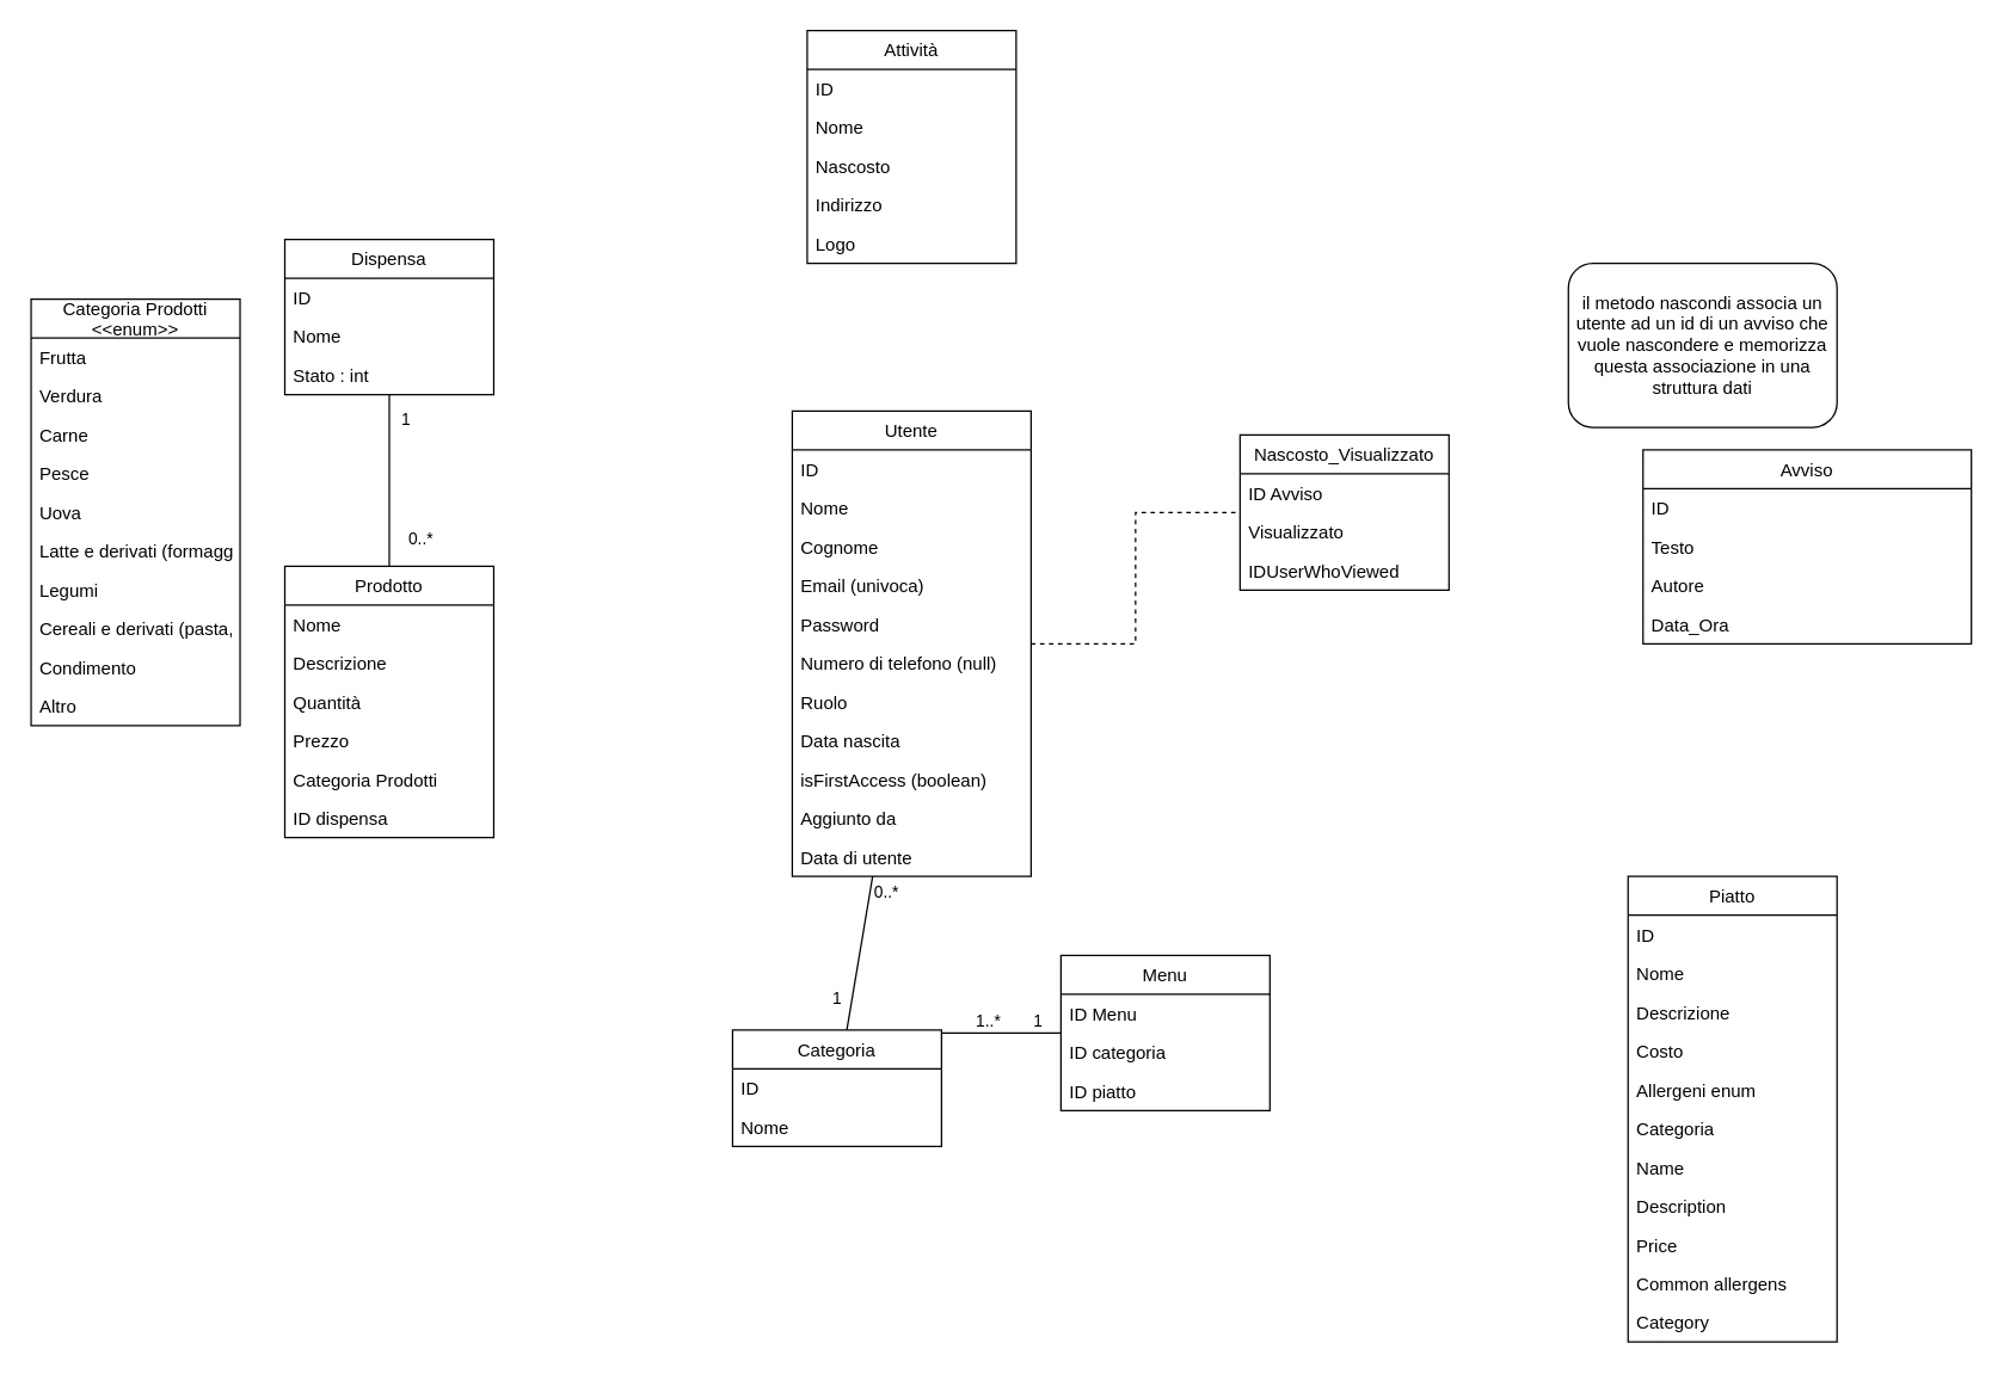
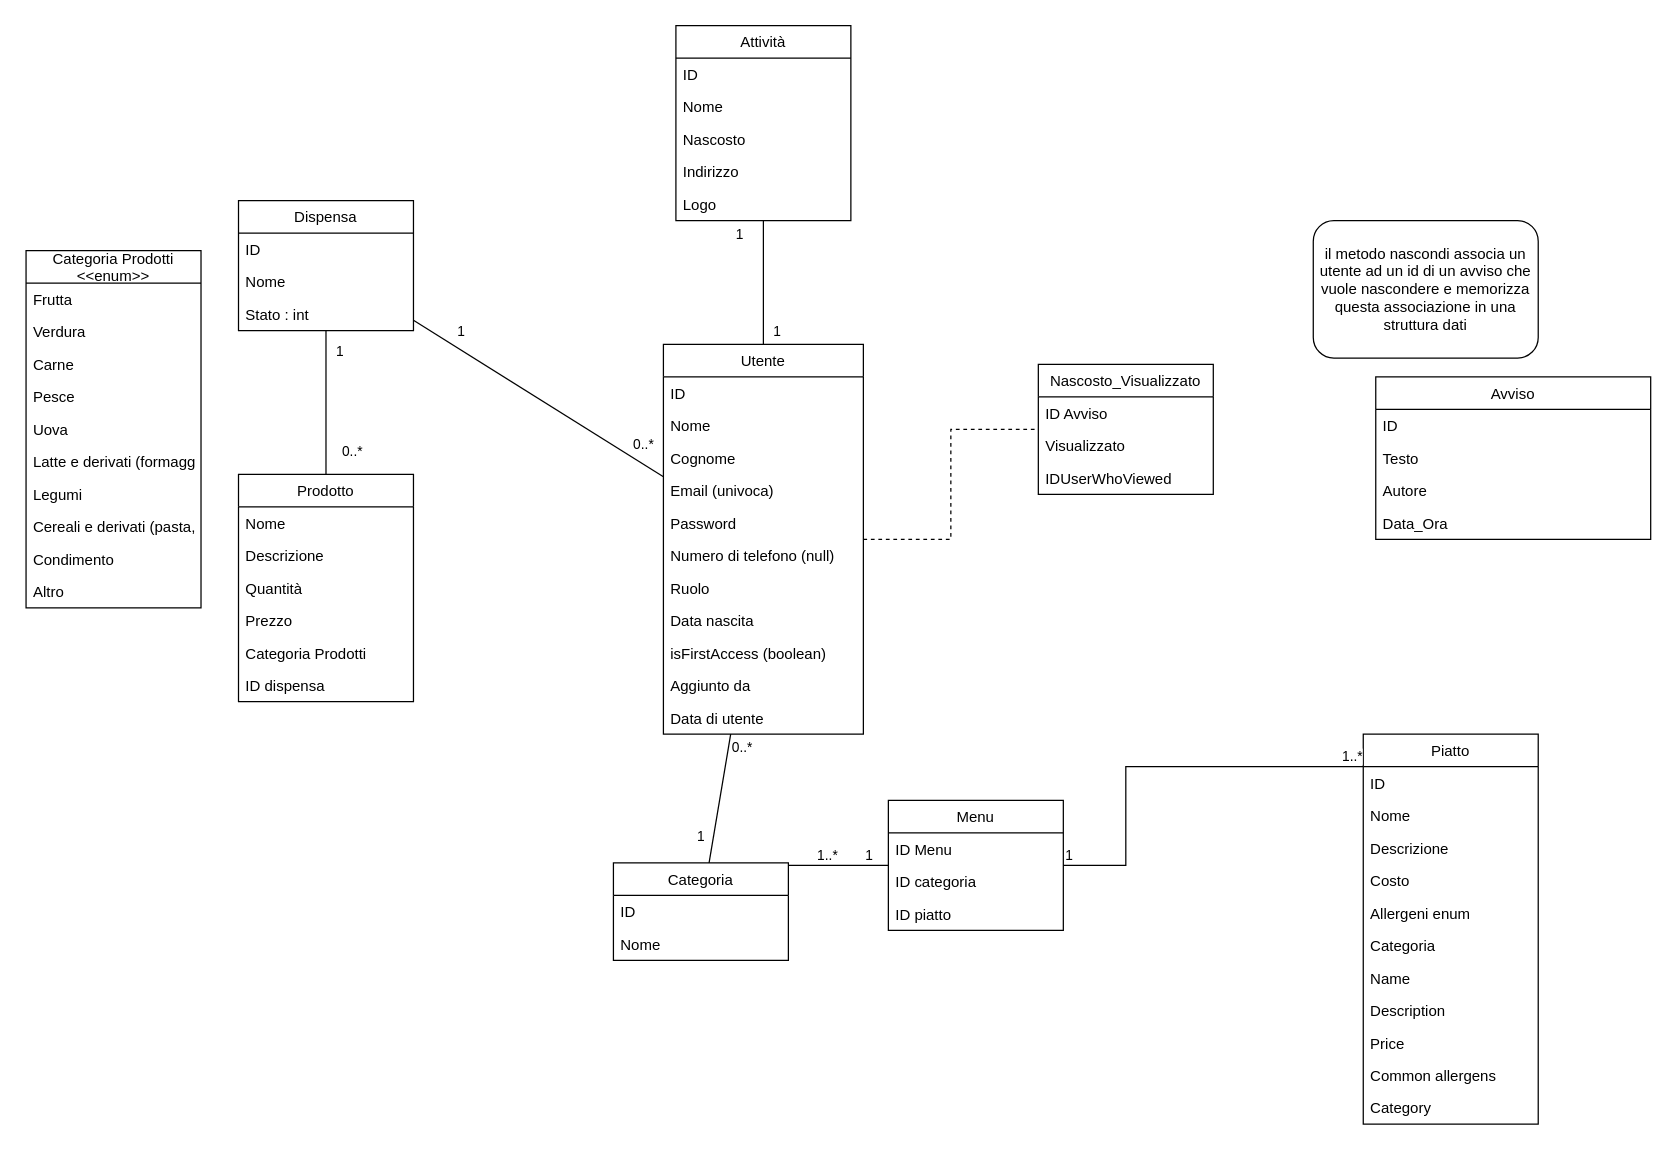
+ <mxCell id="40" value="" style="endArrow=none;html=1;rounded=0;" parent="1" source="2" target="34" edge="1"><mxGeometry width="50" height="50" relative="1" as="geometry"><mxPoint x="700" y="432.596" as="sourcePoint" /><mxPoint x="1020" y="450.979" as="targetPoint" /></mxGeometry></mxCell>
+ <mxCell id="41" value="1" style="edgeLabel;html=1;align=center;verticalAlign=middle;resizable=0;points=[];" parent="40" vertex="1" connectable="0"><mxGeometry x="-0.766" y="1" relative="1" as="geometry"><mxPoint x="11" y="1" as="offset" /></mxGeometry></mxCell>
+ <mxCell id="42" value="1" style="edgeLabel;html=1;align=center;verticalAlign=middle;resizable=0;points=[];" parent="40" vertex="1" connectable="0"><mxGeometry x="0.792" y="-2" relative="1" as="geometry"><mxPoint x="-22" as="offset" /></mxGeometry></mxCell>
+ <mxCell id="69" value="" style="endArrow=none;html=1;rounded=0;" parent="1" source="2" target="43" edge="1"><mxGeometry x="-1" y="410" width="50" height="50" relative="1" as="geometry"><mxPoint x="270" y="389" as="sourcePoint" /><mxPoint x="270" y="248" as="targetPoint" /><mxPoint y="15" as="offset" /></mxGeometry></mxCell>
+ <mxCell id="70" value="1" style="edgeLabel;html=1;align=center;verticalAlign=middle;resizable=0;points=[];" parent="69" vertex="1" connectable="0"><mxGeometry x="0.178" relative="1" as="geometry"><mxPoint x="-45" y="-43" as="offset" /></mxGeometry></mxCell>
+ <mxCell id="71" value="0..*" style="edgeLabel;html=1;align=center;verticalAlign=middle;resizable=0;points=[];" parent="69" vertex="1" connectable="0"><mxGeometry x="-0.839" y="1" relative="1" as="geometry"><mxPoint y="-17" as="offset" /></mxGeometry></mxCell>
+ <mxCell id="82" value="" style="endArrow=none;html=1;edgeStyle=orthogonalEdgeStyle;rounded=0;" parent="1" source="72" target="14" edge="1"><mxGeometry relative="1" as="geometry"><mxPoint x="780" y="500" as="sourcePoint" /><mxPoint x="1000" y="650" as="targetPoint" /><Array as="points"><mxPoint x="900" y="613" /></Array></mxGeometry></mxCell>
+ <mxCell id="83" value="1" style="edgeLabel;resizable=0;html=1;align=left;verticalAlign=bottom;" parent="82" connectable="0" vertex="1"><mxGeometry x="-1" relative="1" as="geometry" /></mxCell>
+ <mxCell id="84" value="1..*" style="edgeLabel;resizable=0;html=1;align=right;verticalAlign=bottom;" parent="82" connectable="0" vertex="1"><mxGeometry x="1" relative="1" as="geometry" /></mxCell>
